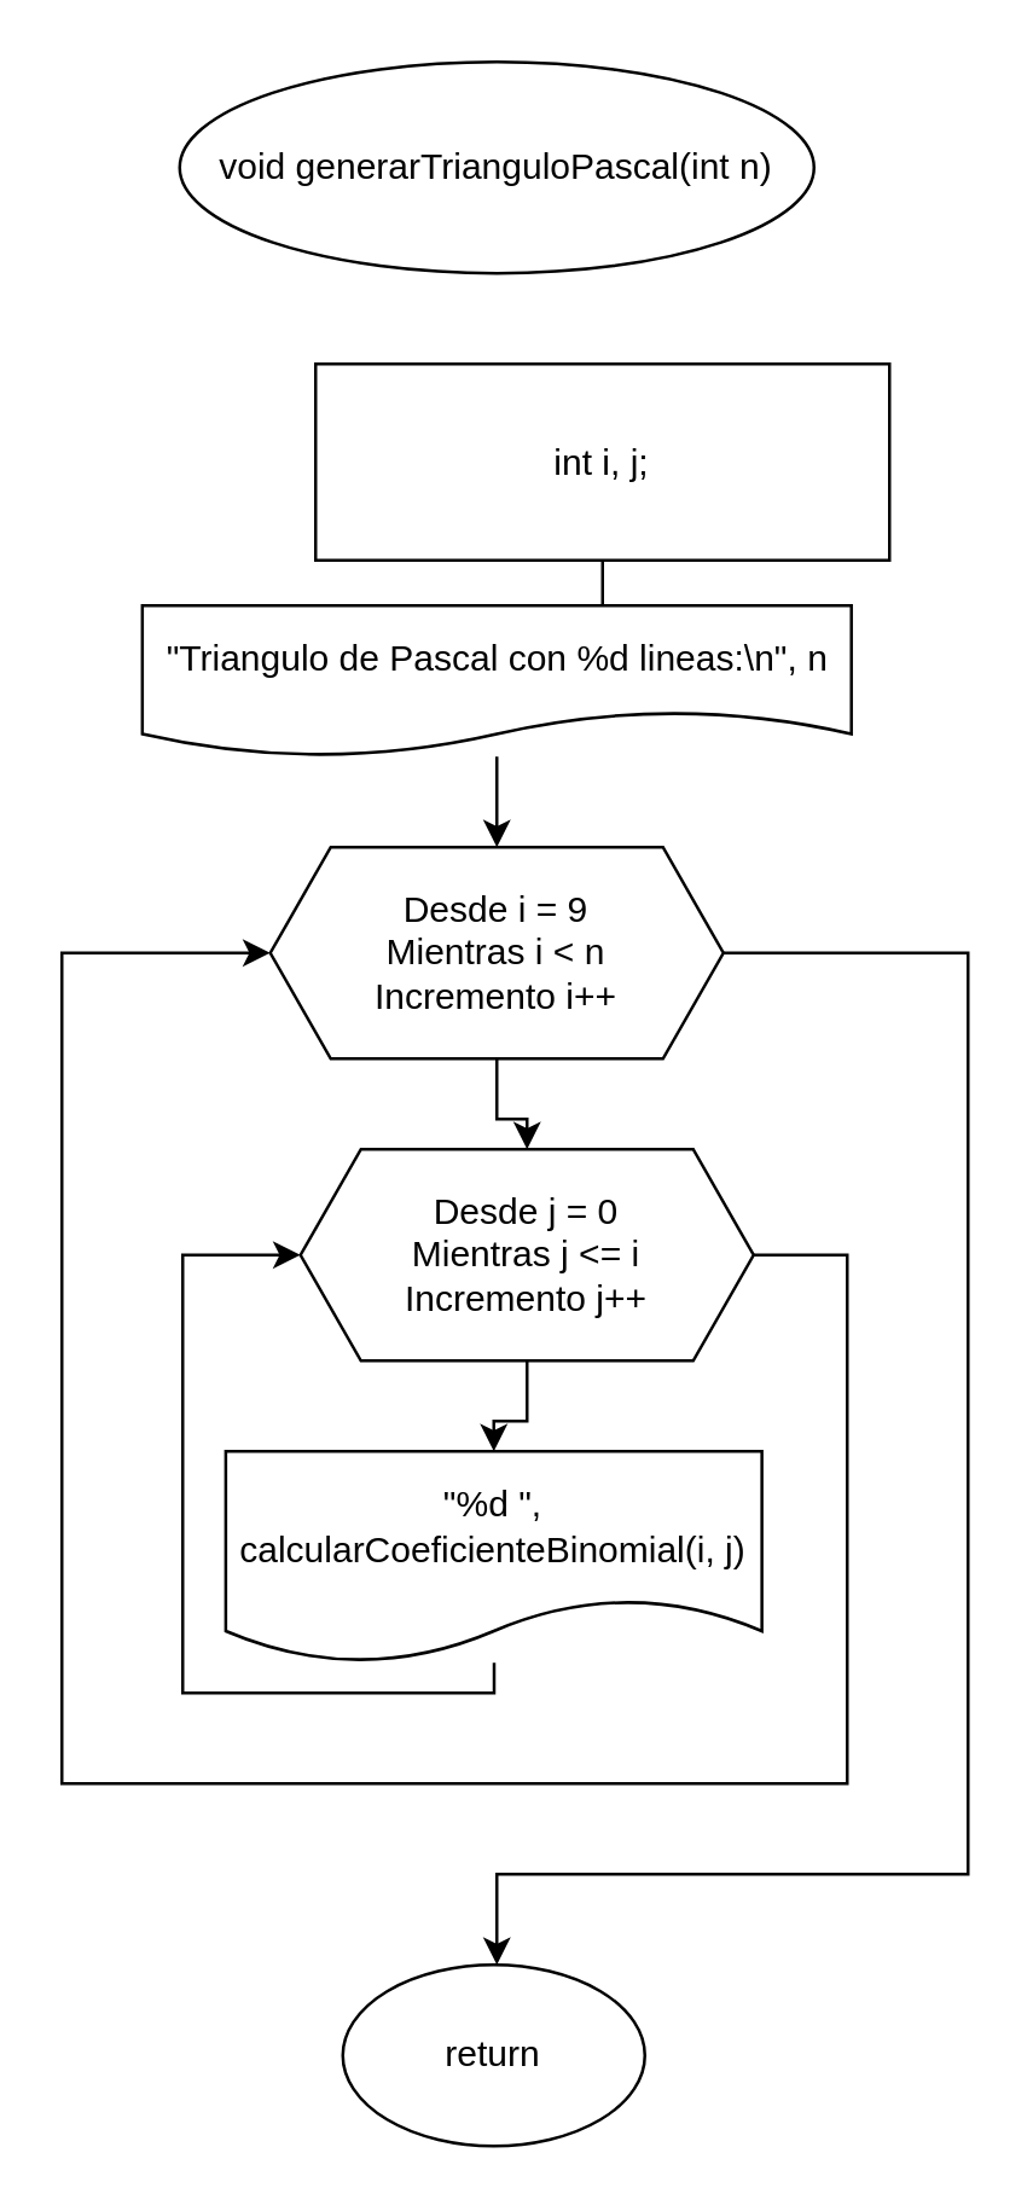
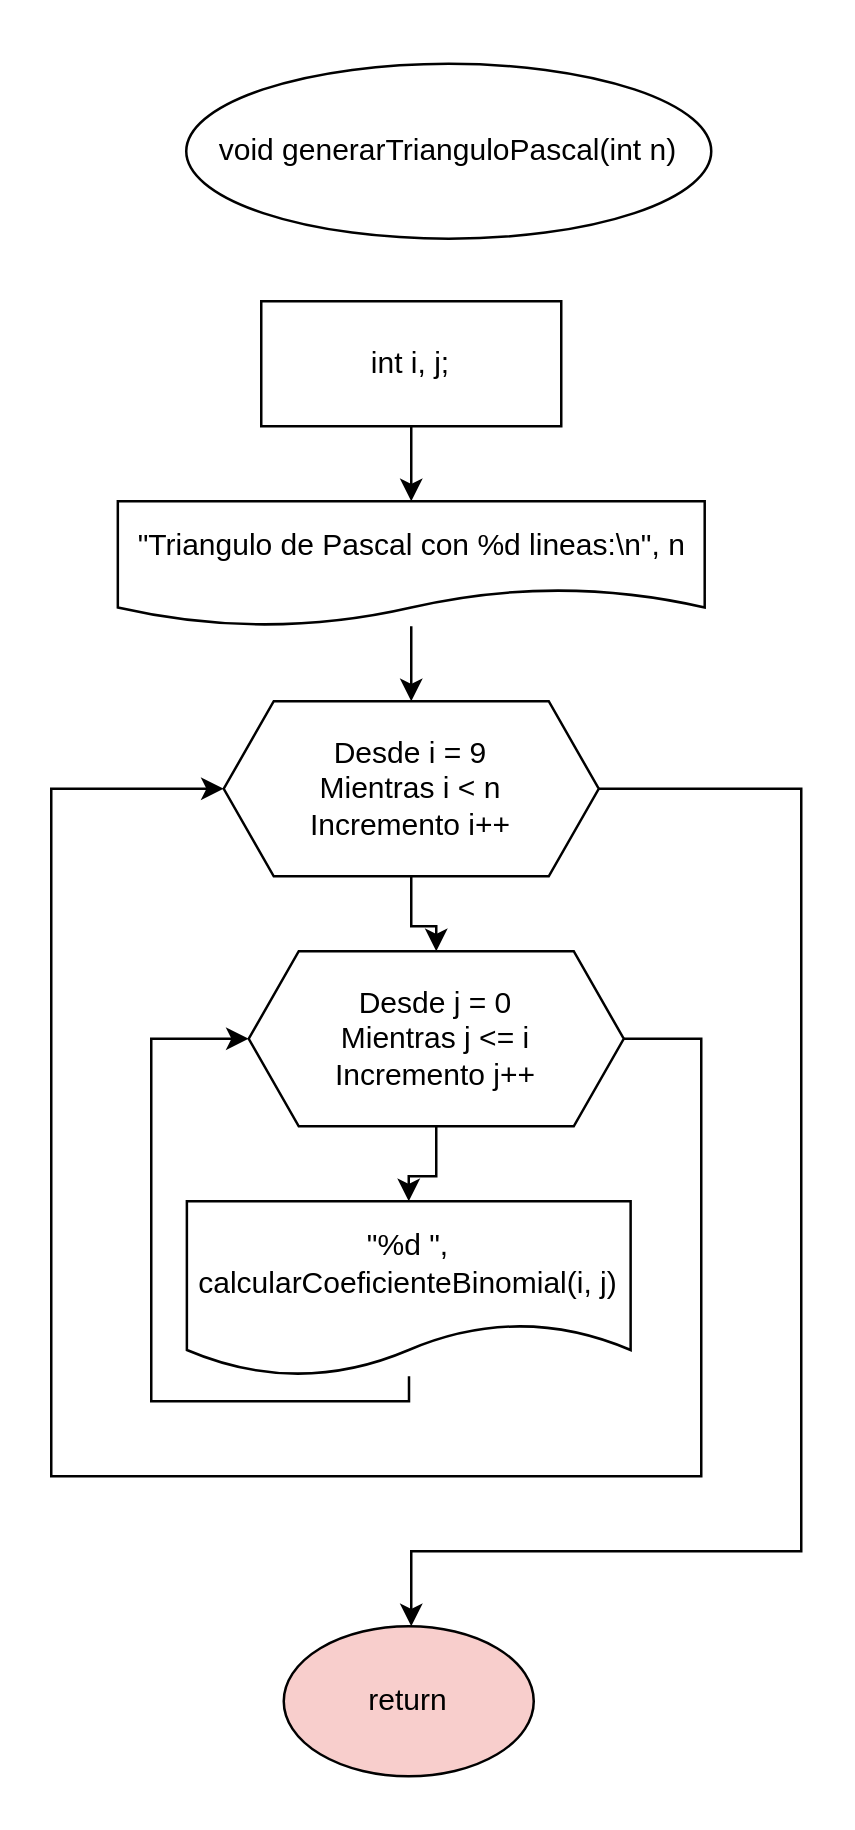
- <mxCell id="2" value="void&amp;nbsp;generarTrianguloPascal&lt;span style=&quot;background-color: initial;&quot;&gt;(int n)&lt;/span&gt;" style="ellipse;whiteSpace=wrap;html=1;" vertex="1" parent="1"><mxGeometry x="59" y="20" width="210" height="70" as="geometry" /></mxCell>
+ <mxCell id="2" value="void&amp;nbsp;generarTrianguloPascal&lt;span style=&quot;background-color: initial;&quot;&gt;(int n)&lt;/span&gt;" style="ellipse;whiteSpace=wrap;html=1;" vertex="1" parent="1"><mxGeometry x="74" y="25" width="210" height="70" as="geometry" /></mxCell>
- <mxCell id="4" value="int i, j;" style="rounded=0;whiteSpace=wrap;html=1;" vertex="1" parent="1"><mxGeometry x="104" y="120" width="190" height="65" as="geometry" /></mxCell>
+ <mxCell id="4" value="int i, j;" style="rounded=0;whiteSpace=wrap;html=1;" vertex="1" parent="1"><mxGeometry x="104" y="120" width="120" height="50" as="geometry" /></mxCell>
- <mxCell id="8" value="return" style="ellipse;whiteSpace=wrap;html=1;" vertex="1" parent="1"><mxGeometry x="113" y="650" width="100" height="60" as="geometry" /></mxCell>
+ <mxCell id="8" value="return" style="ellipse;whiteSpace=wrap;html=1;fillColor=#f8cecc;" vertex="1" parent="1"><mxGeometry x="113" y="650" width="100" height="60" as="geometry" /></mxCell>
